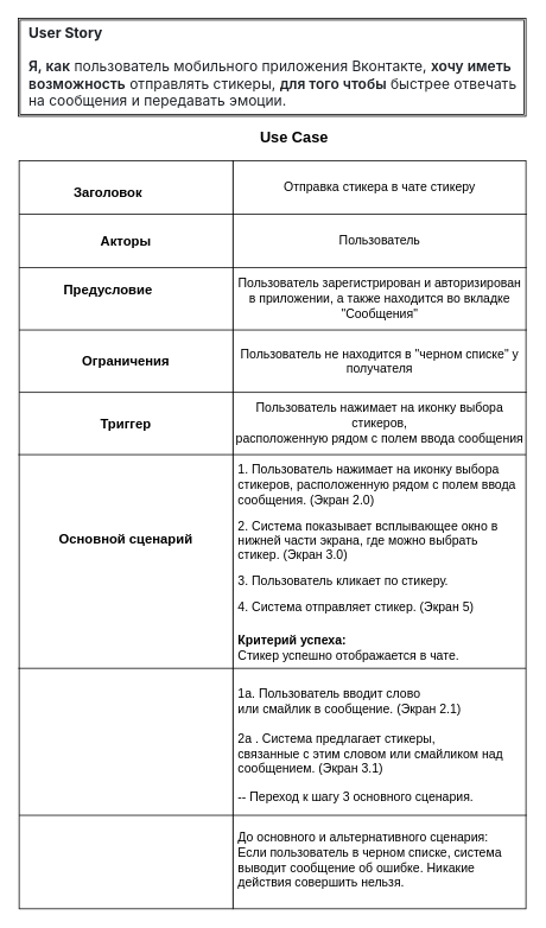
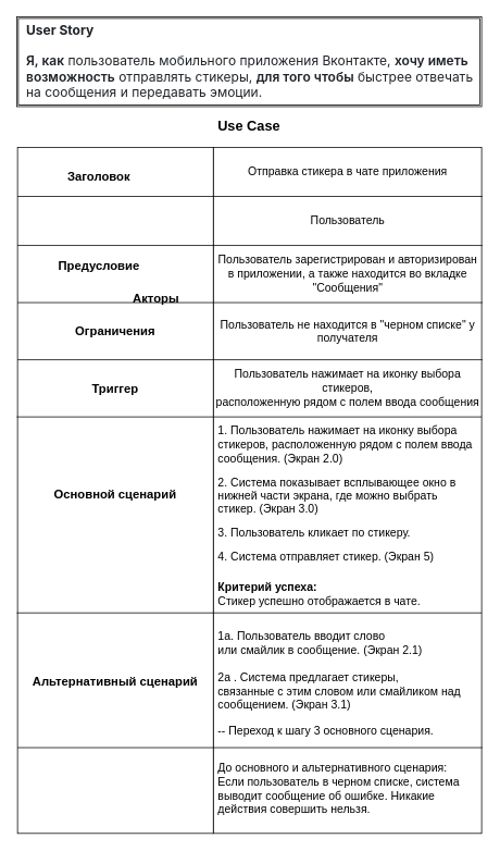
- <mxCell id="29" value="&lt;font size=&quot;1&quot; style=&quot;&quot;&gt;&lt;b style=&quot;font-size: 17px;&quot;&gt;Use Case&lt;/b&gt;&lt;/font&gt;" style="text;html=1;align=center;verticalAlign=middle;whiteSpace=wrap;rounded=0;aspect=fixed;" parent="1" vertex="1"><mxGeometry x="262" y="140" width="136" height="30" as="geometry" /></mxCell>
+ <mxCell id="29" value="&lt;font size=&quot;1&quot; style=&quot;&quot;&gt;&lt;b style=&quot;font-size: 17px;&quot;&gt;Use Case&lt;/b&gt;&lt;/font&gt;" style="text;html=1;align=center;verticalAlign=middle;whiteSpace=wrap;rounded=0;aspect=fixed;" parent="1" vertex="1"><mxGeometry x="237" y="140" width="136" height="30" as="geometry" /></mxCell>
- <mxCell id="5" value="&lt;p class=&quot;MsoNormal&quot;&gt;&lt;font style=&quot;font-size: 14px;&quot;&gt;Отправка стикера в чате стикеру&lt;/font&gt;&lt;/p&gt;" style="text;html=1;align=center;verticalAlign=middle;whiteSpace=wrap;rounded=0;" parent="1" vertex="1"><mxGeometry x="261" y="180" width="330" height="60" as="geometry" /></mxCell>
+ <mxCell id="5" value="&lt;p class=&quot;MsoNormal&quot;&gt;&lt;font style=&quot;font-size: 14px;&quot;&gt;Отправка стикера в чате приложения&lt;/font&gt;&lt;/p&gt;" style="text;html=1;align=center;verticalAlign=middle;whiteSpace=wrap;rounded=0;" parent="1" vertex="1"><mxGeometry x="261" y="180" width="330" height="60" as="geometry" /></mxCell>
- <mxCell id="8" value="&lt;h3&gt;&lt;b&gt;&lt;font style=&quot;font-size: 15px;&quot;&gt;Акторы&lt;/font&gt;&lt;/b&gt;&lt;/h3&gt;" style="text;html=1;align=center;verticalAlign=middle;whiteSpace=wrap;rounded=0;" parent="1" vertex="1"><mxGeometry x="111" y="255" width="60" height="30" as="geometry" /></mxCell>
+ <mxCell id="8" value="&lt;h3&gt;&lt;b&gt;&lt;font style=&quot;font-size: 15px;&quot;&gt;Акторы&lt;/font&gt;&lt;/b&gt;&lt;/h3&gt;" style="text;html=1;align=center;verticalAlign=middle;whiteSpace=wrap;rounded=0;" parent="1" vertex="1"><mxGeometry x="161" y="350" width="60" height="30" as="geometry" /></mxCell>
+ <mxCell id="22" value="&lt;h3&gt;&lt;font style=&quot;font-size: 15px;&quot;&gt;Альтернативный сценарий&lt;/font&gt;&lt;/h3&gt;" style="text;html=1;align=center;verticalAlign=middle;whiteSpace=wrap;rounded=0;" parent="1" vertex="1"><mxGeometry x="31" y="817.5" width="220" height="30" as="geometry" /></mxCell>
